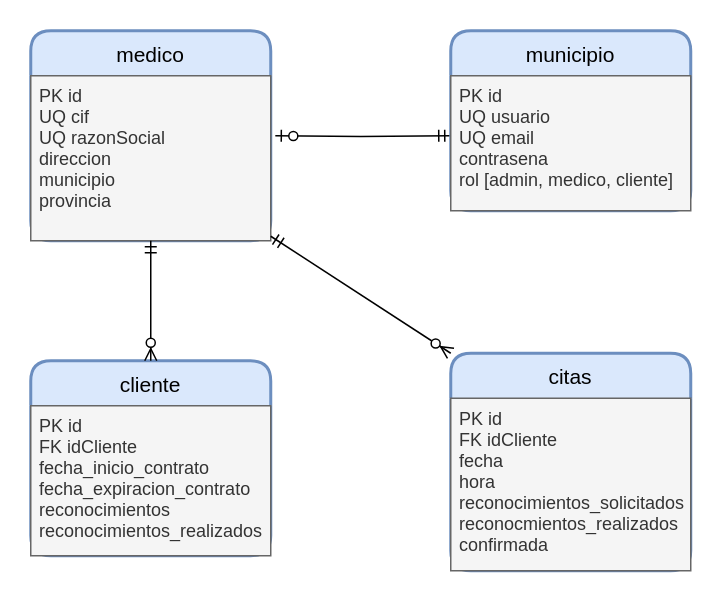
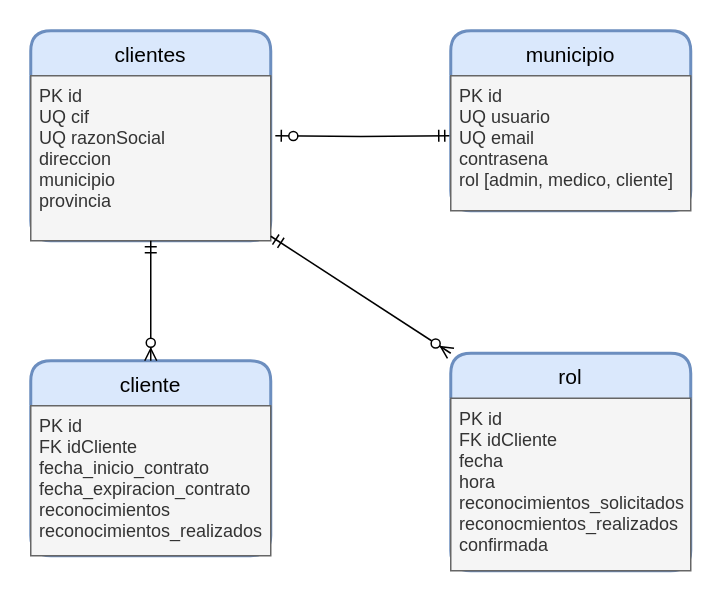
- <mxCell id="2" value="medico" style="swimlane;childLayout=stackLayout;horizontal=1;startSize=30;horizontalStack=0;rounded=1;fontSize=14;fontStyle=0;strokeWidth=2;resizeParent=0;resizeLast=1;shadow=0;dashed=0;align=center;swimlaneLine=0;fillColor=#dae8fc;strokeColor=#6c8ebf;" parent="1" vertex="1"><mxGeometry x="20" y="20" width="160" height="140" as="geometry" /></mxCell>
+ <mxCell id="2" value="clientes" style="swimlane;childLayout=stackLayout;horizontal=1;startSize=30;horizontalStack=0;rounded=1;fontSize=14;fontStyle=0;strokeWidth=2;resizeParent=0;resizeLast=1;shadow=0;dashed=0;align=center;swimlaneLine=0;fillColor=#dae8fc;strokeColor=#6c8ebf;" parent="1" vertex="1"><mxGeometry x="20" y="20" width="160" height="140" as="geometry" /></mxCell>
- <mxCell id="10" value="citas" style="swimlane;childLayout=stackLayout;horizontal=1;startSize=30;horizontalStack=0;rounded=1;fontSize=14;fontStyle=0;strokeWidth=2;resizeParent=0;resizeLast=1;shadow=0;dashed=0;align=center;fillColor=#dae8fc;strokeColor=#6c8ebf;swimlaneLine=0;" parent="1" vertex="1"><mxGeometry x="300" y="235" width="160" height="145" as="geometry" /></mxCell>
+ <mxCell id="10" value="rol" style="swimlane;childLayout=stackLayout;horizontal=1;startSize=30;horizontalStack=0;rounded=1;fontSize=14;fontStyle=0;strokeWidth=2;resizeParent=0;resizeLast=1;shadow=0;dashed=0;align=center;fillColor=#dae8fc;strokeColor=#6c8ebf;swimlaneLine=0;" parent="1" vertex="1"><mxGeometry x="300" y="235" width="160" height="145" as="geometry" /></mxCell>
